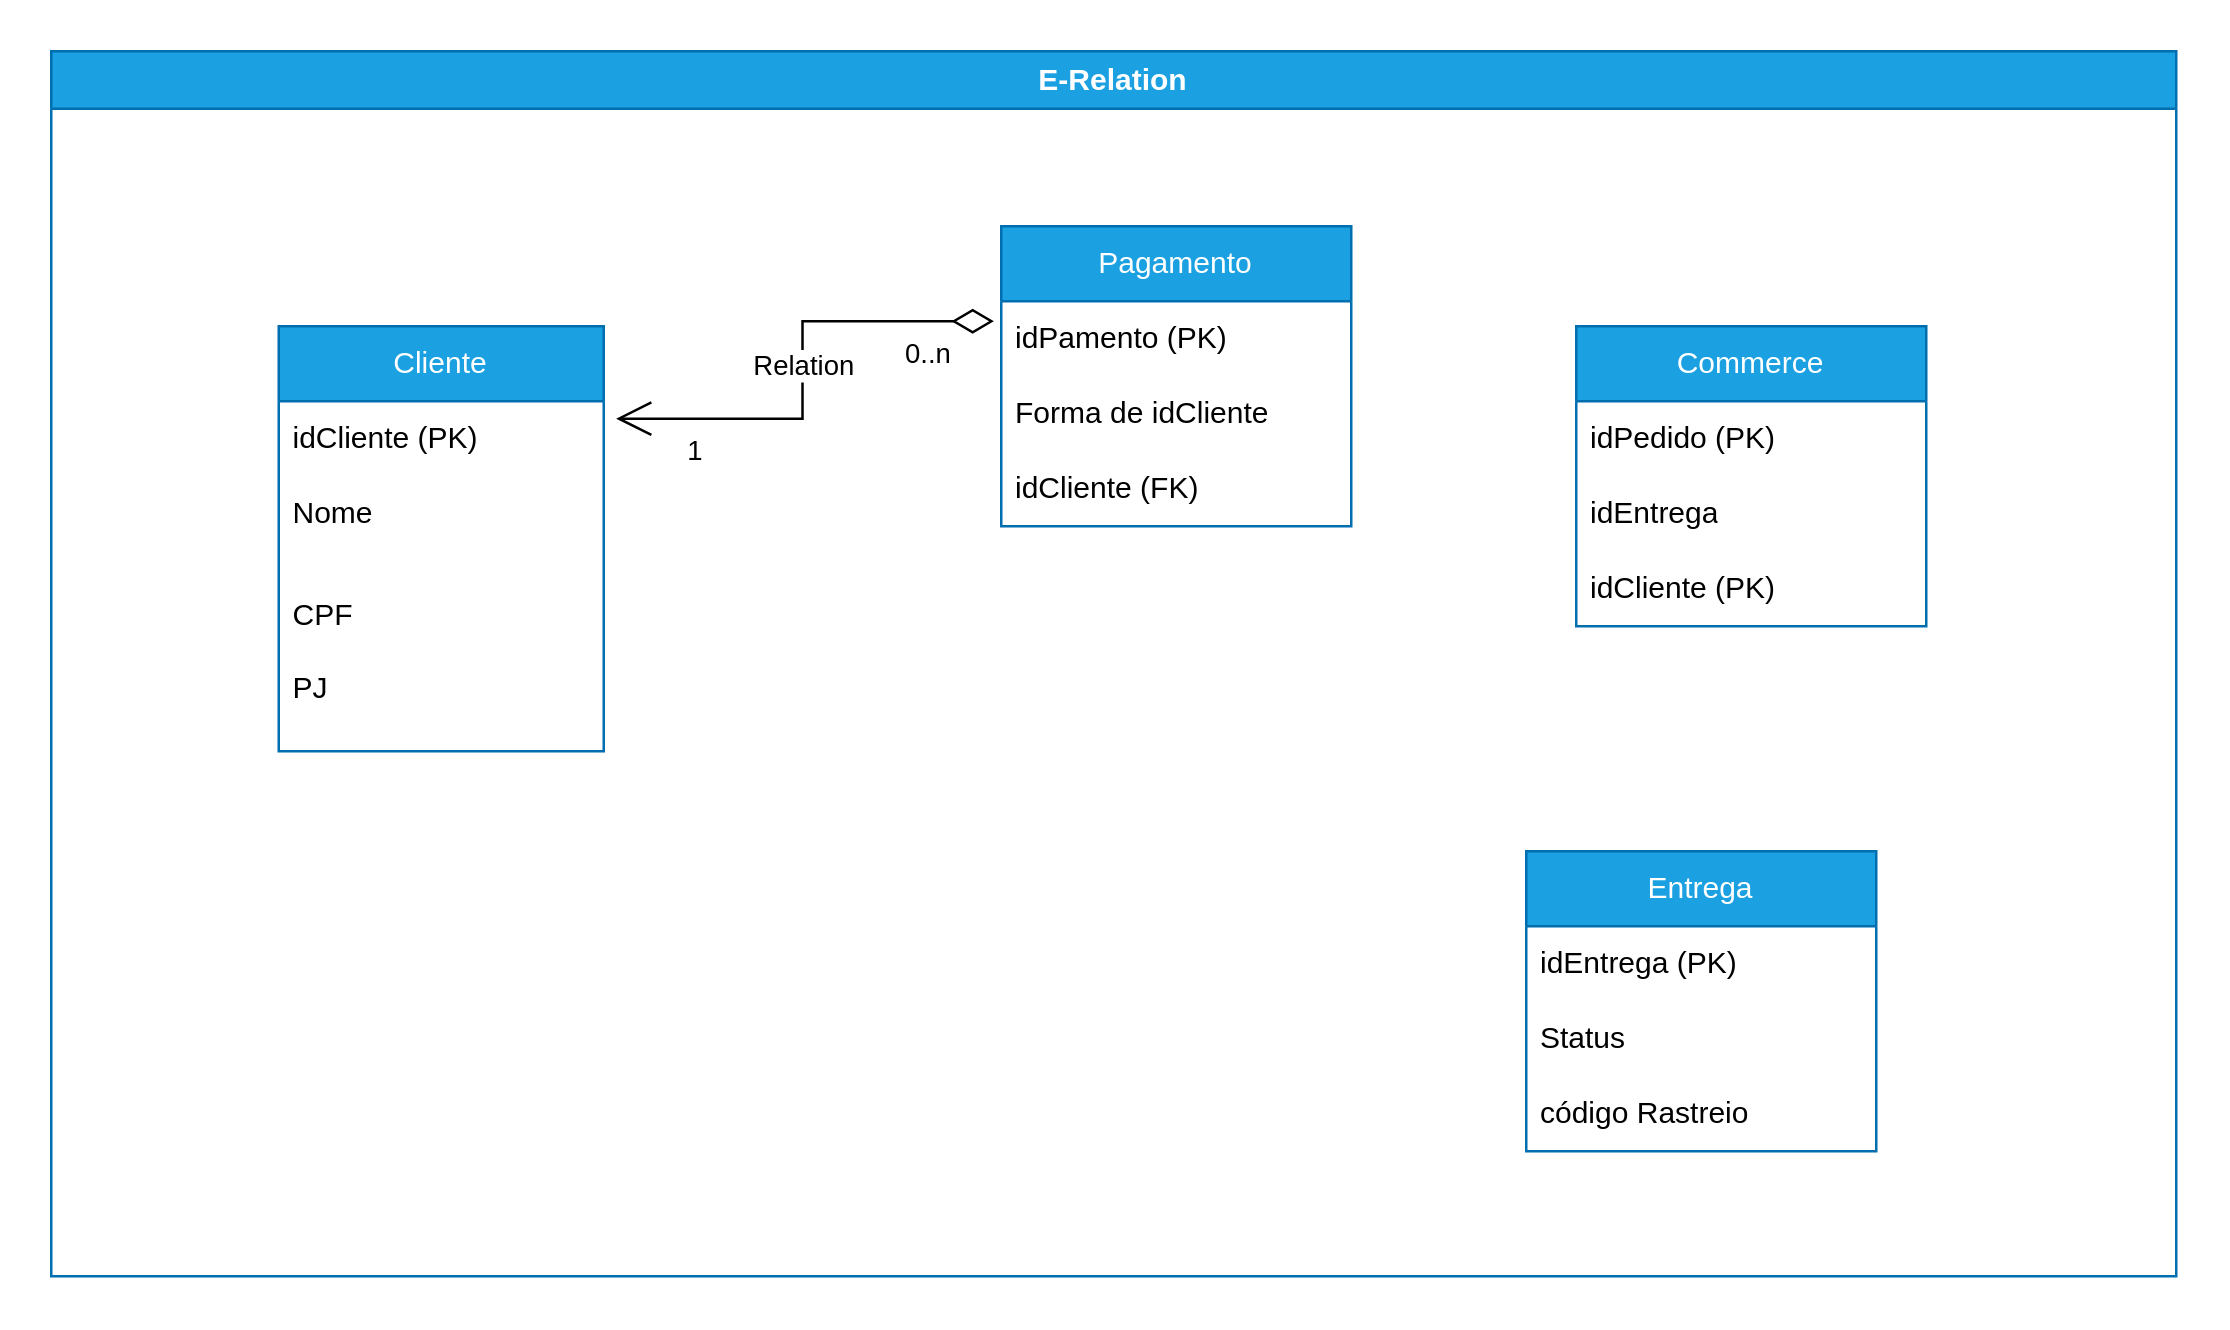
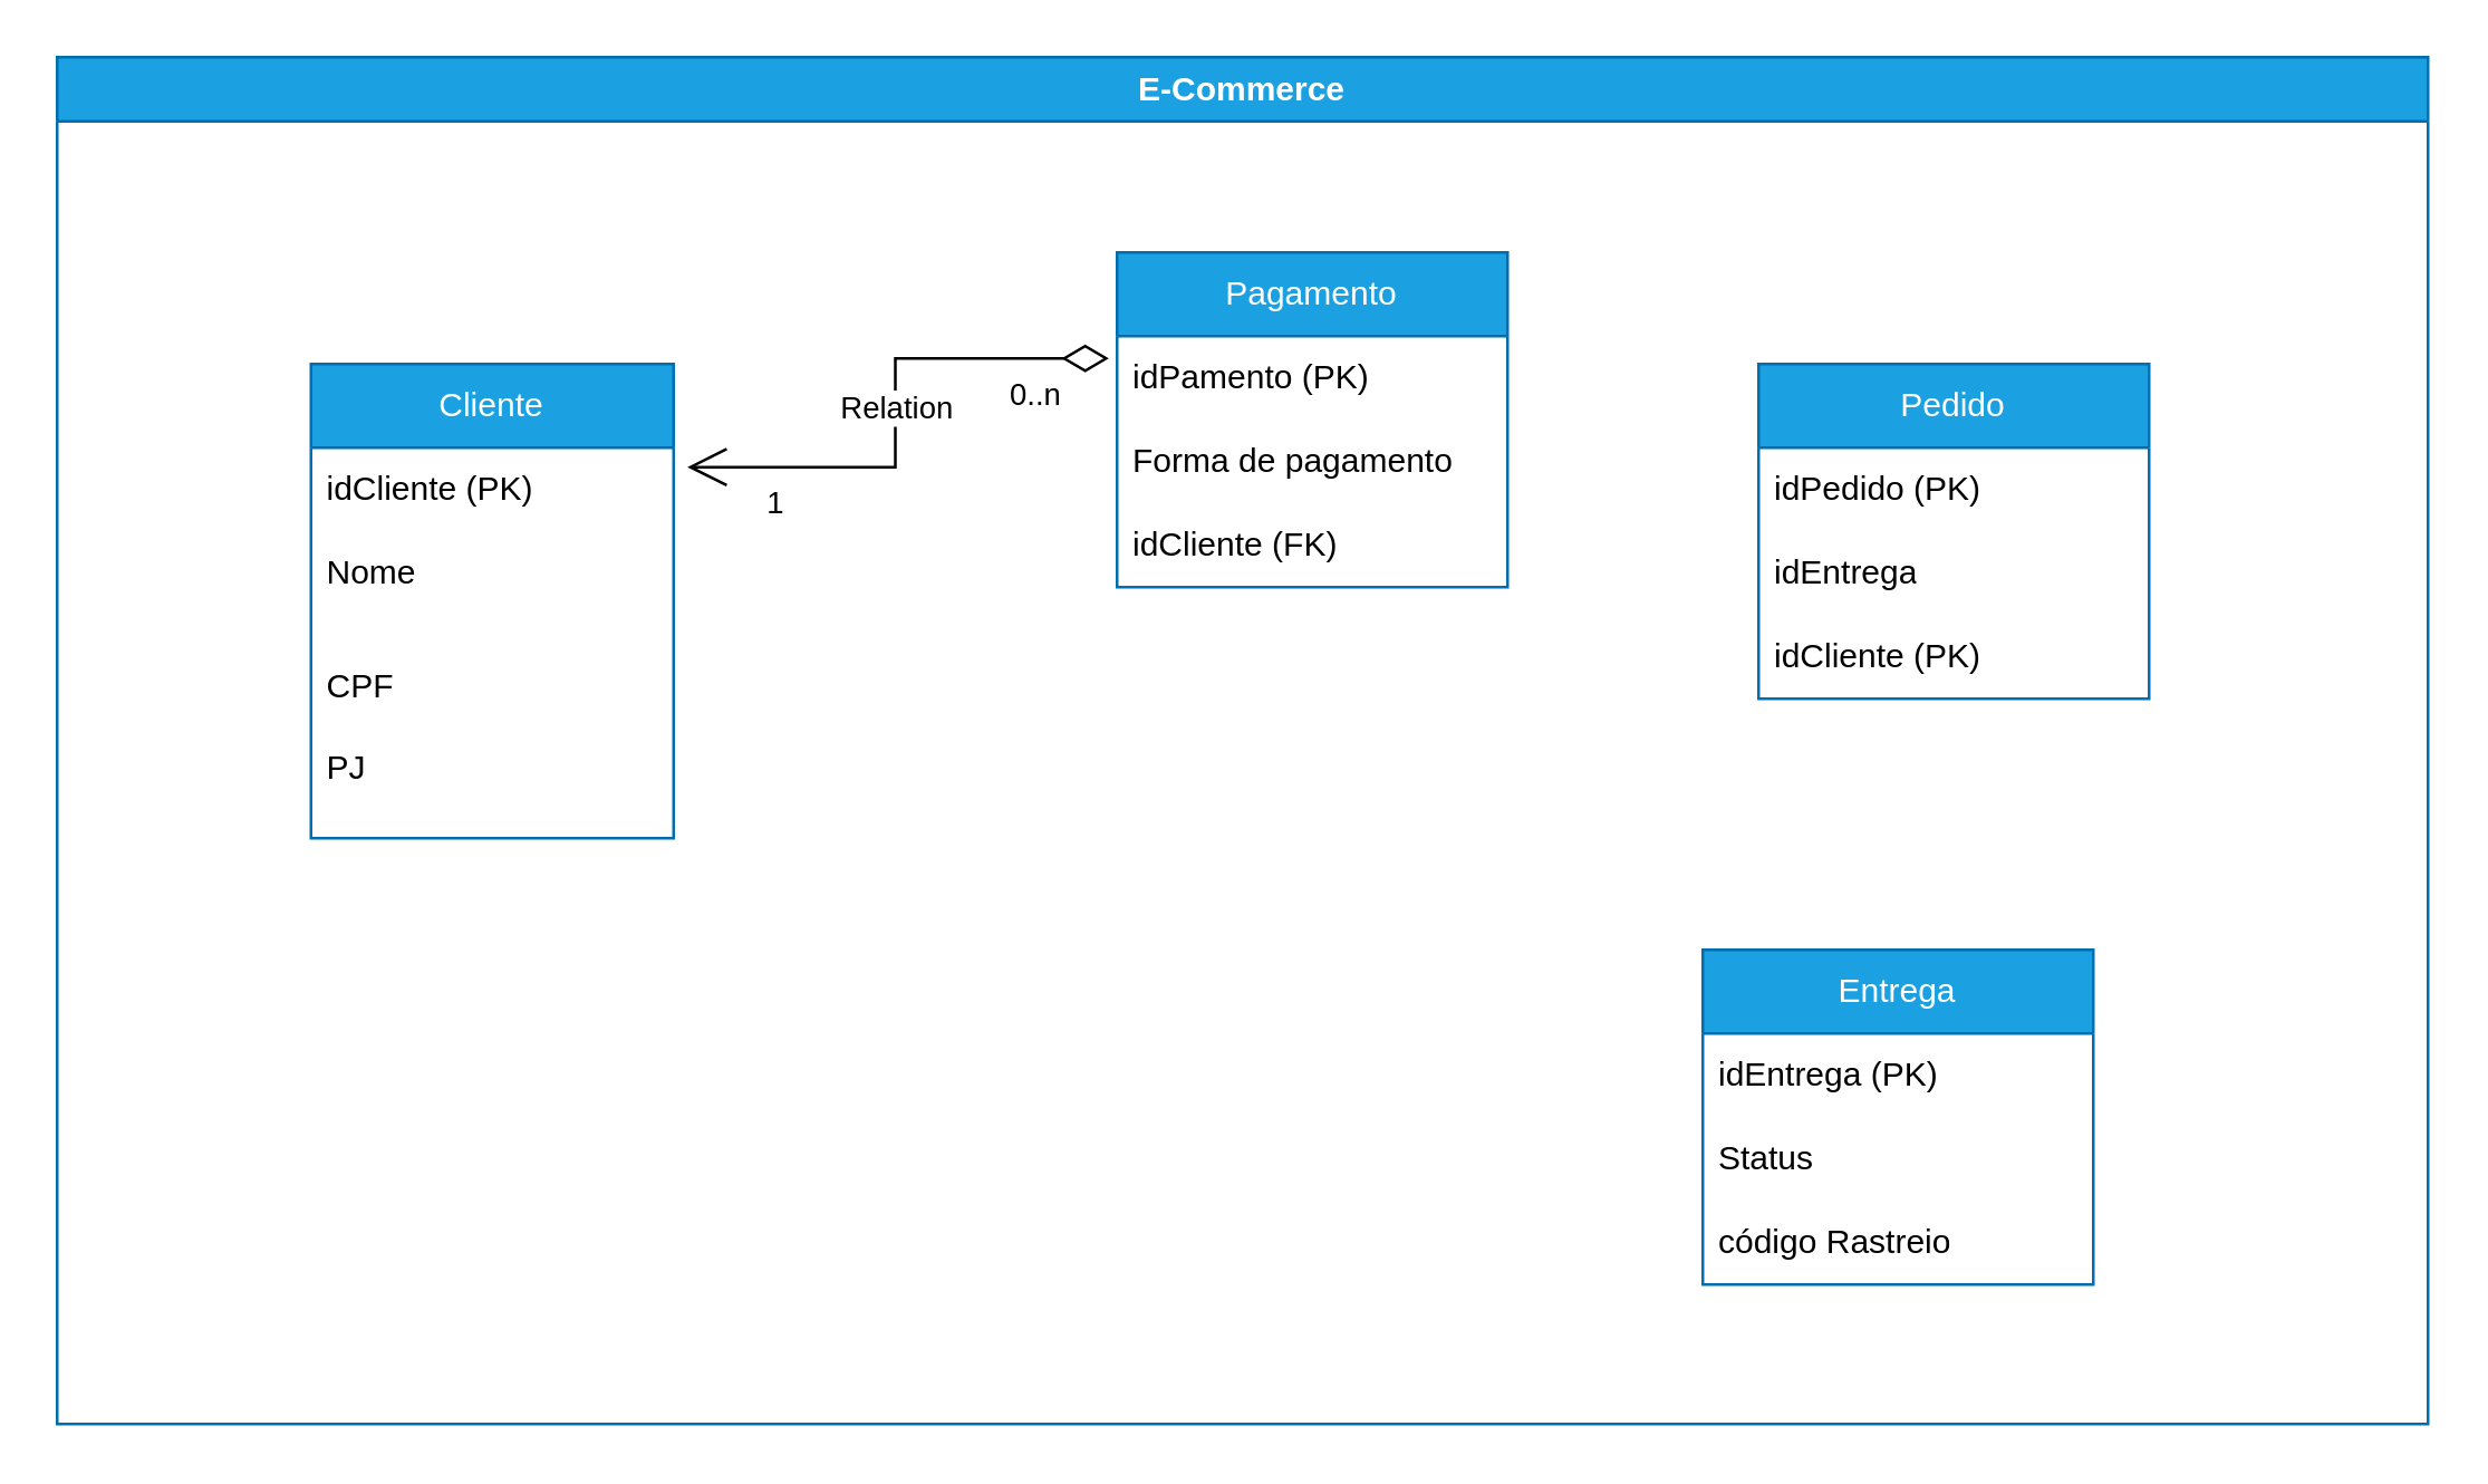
- <mxCell id="2" value="&lt;font style=&quot;vertical-align: inherit;&quot;&gt;&lt;font style=&quot;vertical-align: inherit;&quot;&gt;E-Relation&lt;/font&gt;&lt;/font&gt;" style="swimlane;whiteSpace=wrap;html=1;fillColor=#1ba1e2;fontColor=#ffffff;strokeColor=#006EAF;" vertex="1" parent="1"><mxGeometry x="20" y="20" width="850" height="490" as="geometry" /></mxCell>
+ <mxCell id="2" value="&lt;font style=&quot;vertical-align: inherit;&quot;&gt;&lt;font style=&quot;vertical-align: inherit;&quot;&gt;E-Commerce&lt;/font&gt;&lt;/font&gt;" style="swimlane;whiteSpace=wrap;html=1;fillColor=#1ba1e2;fontColor=#ffffff;strokeColor=#006EAF;" vertex="1" parent="1"><mxGeometry x="20" y="20" width="850" height="490" as="geometry" /></mxCell>
- <mxCell id="15" value="&lt;font style=&quot;vertical-align: inherit;&quot;&gt;&lt;font style=&quot;vertical-align: inherit;&quot;&gt;Commerce&lt;/font&gt;&lt;/font&gt;" style="swimlane;fontStyle=0;childLayout=stackLayout;horizontal=1;startSize=30;horizontalStack=0;resizeParent=1;resizeParentMax=0;resizeLast=0;collapsible=1;marginBottom=0;whiteSpace=wrap;html=1;fillColor=#1ba1e2;fontColor=#ffffff;strokeColor=#006EAF;" vertex="1" parent="2"><mxGeometry x="610" y="110" width="140" height="120" as="geometry" /></mxCell>
+ <mxCell id="15" value="&lt;font style=&quot;vertical-align: inherit;&quot;&gt;&lt;font style=&quot;vertical-align: inherit;&quot;&gt;Pedido&lt;/font&gt;&lt;/font&gt;" style="swimlane;fontStyle=0;childLayout=stackLayout;horizontal=1;startSize=30;horizontalStack=0;resizeParent=1;resizeParentMax=0;resizeLast=0;collapsible=1;marginBottom=0;whiteSpace=wrap;html=1;fillColor=#1ba1e2;fontColor=#ffffff;strokeColor=#006EAF;" vertex="1" parent="2"><mxGeometry x="610" y="110" width="140" height="120" as="geometry" /></mxCell>
- <mxCell id="9" value="&lt;font style=&quot;vertical-align: inherit;&quot;&gt;&lt;font style=&quot;vertical-align: inherit;&quot;&gt;Forma de idCliente&lt;/font&gt;&lt;/font&gt;" style="text;strokeColor=none;fillColor=none;align=left;verticalAlign=middle;spacingLeft=4;spacingRight=4;overflow=hidden;points=[[0,0.5],[1,0.5]];portConstraint=eastwest;rotatable=0;whiteSpace=wrap;html=1;" vertex="1" parent="7"><mxGeometry y="60" width="140" height="30" as="geometry" /></mxCell>
+ <mxCell id="9" value="&lt;font style=&quot;vertical-align: inherit;&quot;&gt;&lt;font style=&quot;vertical-align: inherit;&quot;&gt;Forma de pagamento&lt;/font&gt;&lt;/font&gt;" style="text;strokeColor=none;fillColor=none;align=left;verticalAlign=middle;spacingLeft=4;spacingRight=4;overflow=hidden;points=[[0,0.5],[1,0.5]];portConstraint=eastwest;rotatable=0;whiteSpace=wrap;html=1;" vertex="1" parent="7"><mxGeometry y="60" width="140" height="30" as="geometry" /></mxCell>
